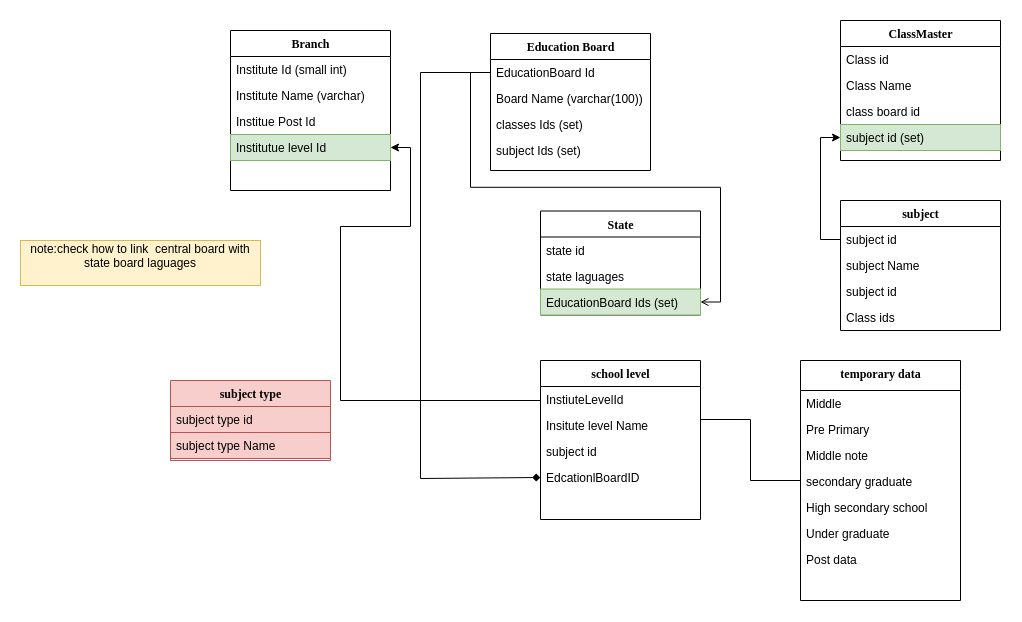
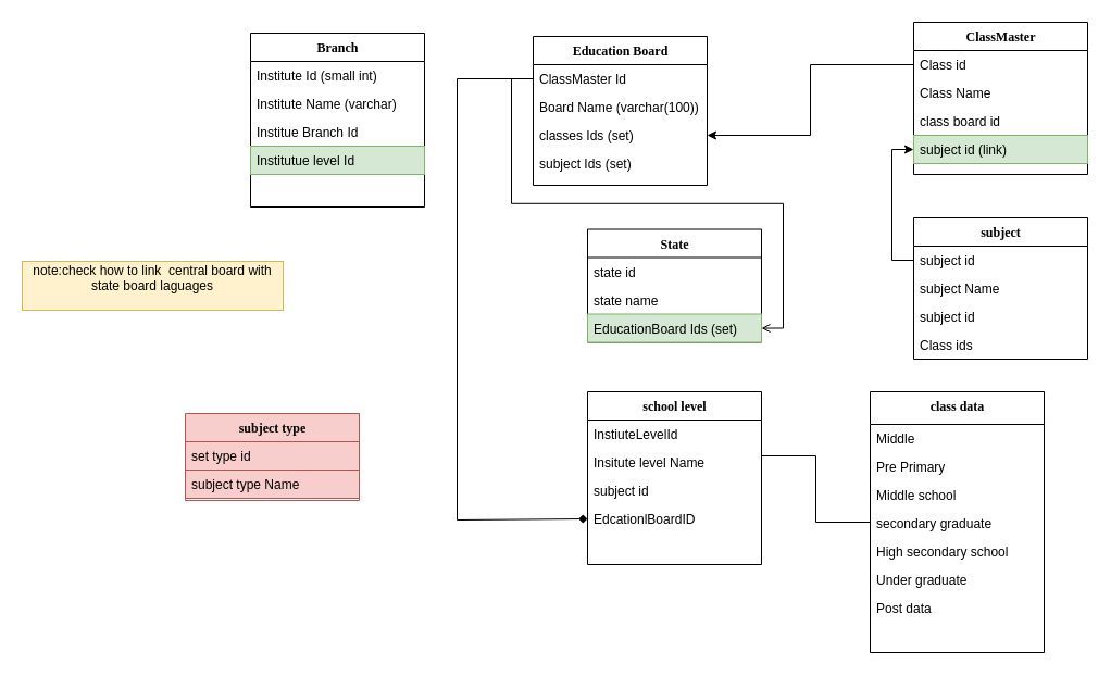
- <mxCell id="3" value="EducationBoard Id&amp;nbsp;" style="text;html=1;strokeColor=none;fillColor=none;align=left;verticalAlign=top;spacingLeft=4;spacingRight=4;whiteSpace=wrap;overflow=hidden;rotatable=0;points=[[0,0.5],[1,0.5]];portConstraint=eastwest;" parent="2" vertex="1"><mxGeometry y="26" width="160" height="26" as="geometry" /></mxCell>
+ <mxCell id="3" value="ClassMaster Id&amp;nbsp;" style="text;html=1;strokeColor=none;fillColor=none;align=left;verticalAlign=top;spacingLeft=4;spacingRight=4;whiteSpace=wrap;overflow=hidden;rotatable=0;points=[[0,0.5],[1,0.5]];portConstraint=eastwest;" parent="2" vertex="1"><mxGeometry y="26" width="160" height="26" as="geometry" /></mxCell>
+ <mxCell id="17" style="edgeStyle=orthogonalEdgeStyle;rounded=0;orthogonalLoop=1;jettySize=auto;html=1;exitX=0;exitY=0.5;exitDx=0;exitDy=0;entryX=1;entryY=0.5;entryDx=0;entryDy=0;" edge="1" parent="1" source="13" target="5"><mxGeometry relative="1" as="geometry" /></mxCell>
- <mxCell id="21" value="Institue Post Id" style="text;html=1;strokeColor=none;fillColor=none;align=left;verticalAlign=top;spacingLeft=4;spacingRight=4;whiteSpace=wrap;overflow=hidden;rotatable=0;points=[[0,0.5],[1,0.5]];portConstraint=eastwest;" vertex="1" parent="18"><mxGeometry y="78" width="160" height="26" as="geometry" /></mxCell>
+ <mxCell id="21" value="Institue Branch Id" style="text;html=1;strokeColor=none;fillColor=none;align=left;verticalAlign=top;spacingLeft=4;spacingRight=4;whiteSpace=wrap;overflow=hidden;rotatable=0;points=[[0,0.5],[1,0.5]];portConstraint=eastwest;" vertex="1" parent="18"><mxGeometry y="78" width="160" height="26" as="geometry" /></mxCell>
- <mxCell id="16" value="subject id (set)" style="text;html=1;strokeColor=#82b366;fillColor=#d5e8d4;align=left;verticalAlign=top;spacingLeft=4;spacingRight=4;whiteSpace=wrap;overflow=hidden;rotatable=0;points=[[0,0.5],[1,0.5]];portConstraint=eastwest;" vertex="1" parent="12"><mxGeometry y="104" width="160" height="26" as="geometry" /></mxCell>
+ <mxCell id="16" value="subject id (link)" style="text;html=1;strokeColor=#82b366;fillColor=#d5e8d4;align=left;verticalAlign=top;spacingLeft=4;spacingRight=4;whiteSpace=wrap;overflow=hidden;rotatable=0;points=[[0,0.5],[1,0.5]];portConstraint=eastwest;" vertex="1" parent="12"><mxGeometry y="104" width="160" height="26" as="geometry" /></mxCell>
- <mxCell id="45" value="state laguages" style="text;html=1;strokeColor=none;fillColor=none;align=left;verticalAlign=top;spacingLeft=4;spacingRight=4;whiteSpace=wrap;overflow=hidden;rotatable=0;points=[[0,0.5],[1,0.5]];portConstraint=eastwest;" vertex="1" parent="43"><mxGeometry y="52" width="160" height="26" as="geometry" /></mxCell>
+ <mxCell id="45" value="state name" style="text;html=1;strokeColor=none;fillColor=none;align=left;verticalAlign=top;spacingLeft=4;spacingRight=4;whiteSpace=wrap;overflow=hidden;rotatable=0;points=[[0,0.5],[1,0.5]];portConstraint=eastwest;" vertex="1" parent="43"><mxGeometry y="52" width="160" height="26" as="geometry" /></mxCell>
- <mxCell id="42" style="edgeStyle=orthogonalEdgeStyle;rounded=0;orthogonalLoop=1;jettySize=auto;html=1;exitX=0;exitY=0.5;exitDx=0;exitDy=0;" edge="1" parent="1" source="29" target="22"><mxGeometry relative="1" as="geometry"><Array as="points"><mxPoint x="340" y="400" /><mxPoint x="340" y="226" /><mxPoint x="410" y="226" /><mxPoint x="410" y="147" /></Array></mxGeometry></mxCell>
- <mxCell id="34" value="temporary data" style="swimlane;html=1;fontStyle=1;align=center;verticalAlign=top;childLayout=stackLayout;horizontal=1;startSize=30;horizontalStack=0;resizeParent=1;resizeLast=0;collapsible=1;marginBottom=0;swimlaneFillColor=#ffffff;rounded=0;shadow=0;comic=0;labelBackgroundColor=none;strokeWidth=1;fillColor=none;fontFamily=Verdana;fontSize=12" vertex="1" parent="1"><mxGeometry x="800" y="360" width="160" height="240" as="geometry" /></mxCell>
+ <mxCell id="34" value="class data" style="swimlane;html=1;fontStyle=1;align=center;verticalAlign=top;childLayout=stackLayout;horizontal=1;startSize=30;horizontalStack=0;resizeParent=1;resizeLast=0;collapsible=1;marginBottom=0;swimlaneFillColor=#ffffff;rounded=0;shadow=0;comic=0;labelBackgroundColor=none;strokeWidth=1;fillColor=none;fontFamily=Verdana;fontSize=12" vertex="1" parent="1"><mxGeometry x="800" y="360" width="160" height="240" as="geometry" /></mxCell>
- <mxCell id="25" value="subject type id" style="text;html=1;strokeColor=#b85450;fillColor=#f8cecc;align=left;verticalAlign=top;spacingLeft=4;spacingRight=4;whiteSpace=wrap;overflow=hidden;rotatable=0;points=[[0,0.5],[1,0.5]];portConstraint=eastwest;" vertex="1" parent="24"><mxGeometry y="26" width="160" height="26" as="geometry" /></mxCell>
+ <mxCell id="25" value="set type id" style="text;html=1;strokeColor=#b85450;fillColor=#f8cecc;align=left;verticalAlign=top;spacingLeft=4;spacingRight=4;whiteSpace=wrap;overflow=hidden;rotatable=0;points=[[0,0.5],[1,0.5]];portConstraint=eastwest;" vertex="1" parent="24"><mxGeometry y="26" width="160" height="26" as="geometry" /></mxCell>
- <mxCell id="37" value="Middle note" style="text;html=1;strokeColor=none;fillColor=none;align=left;verticalAlign=top;spacingLeft=4;spacingRight=4;whiteSpace=wrap;overflow=hidden;rotatable=0;points=[[0,0.5],[1,0.5]];portConstraint=eastwest;" vertex="1" parent="34"><mxGeometry y="82" width="160" height="26" as="geometry" /></mxCell>
+ <mxCell id="37" value="Middle school" style="text;html=1;strokeColor=none;fillColor=none;align=left;verticalAlign=top;spacingLeft=4;spacingRight=4;whiteSpace=wrap;overflow=hidden;rotatable=0;points=[[0,0.5],[1,0.5]];portConstraint=eastwest;" vertex="1" parent="34"><mxGeometry y="82" width="160" height="26" as="geometry" /></mxCell>
